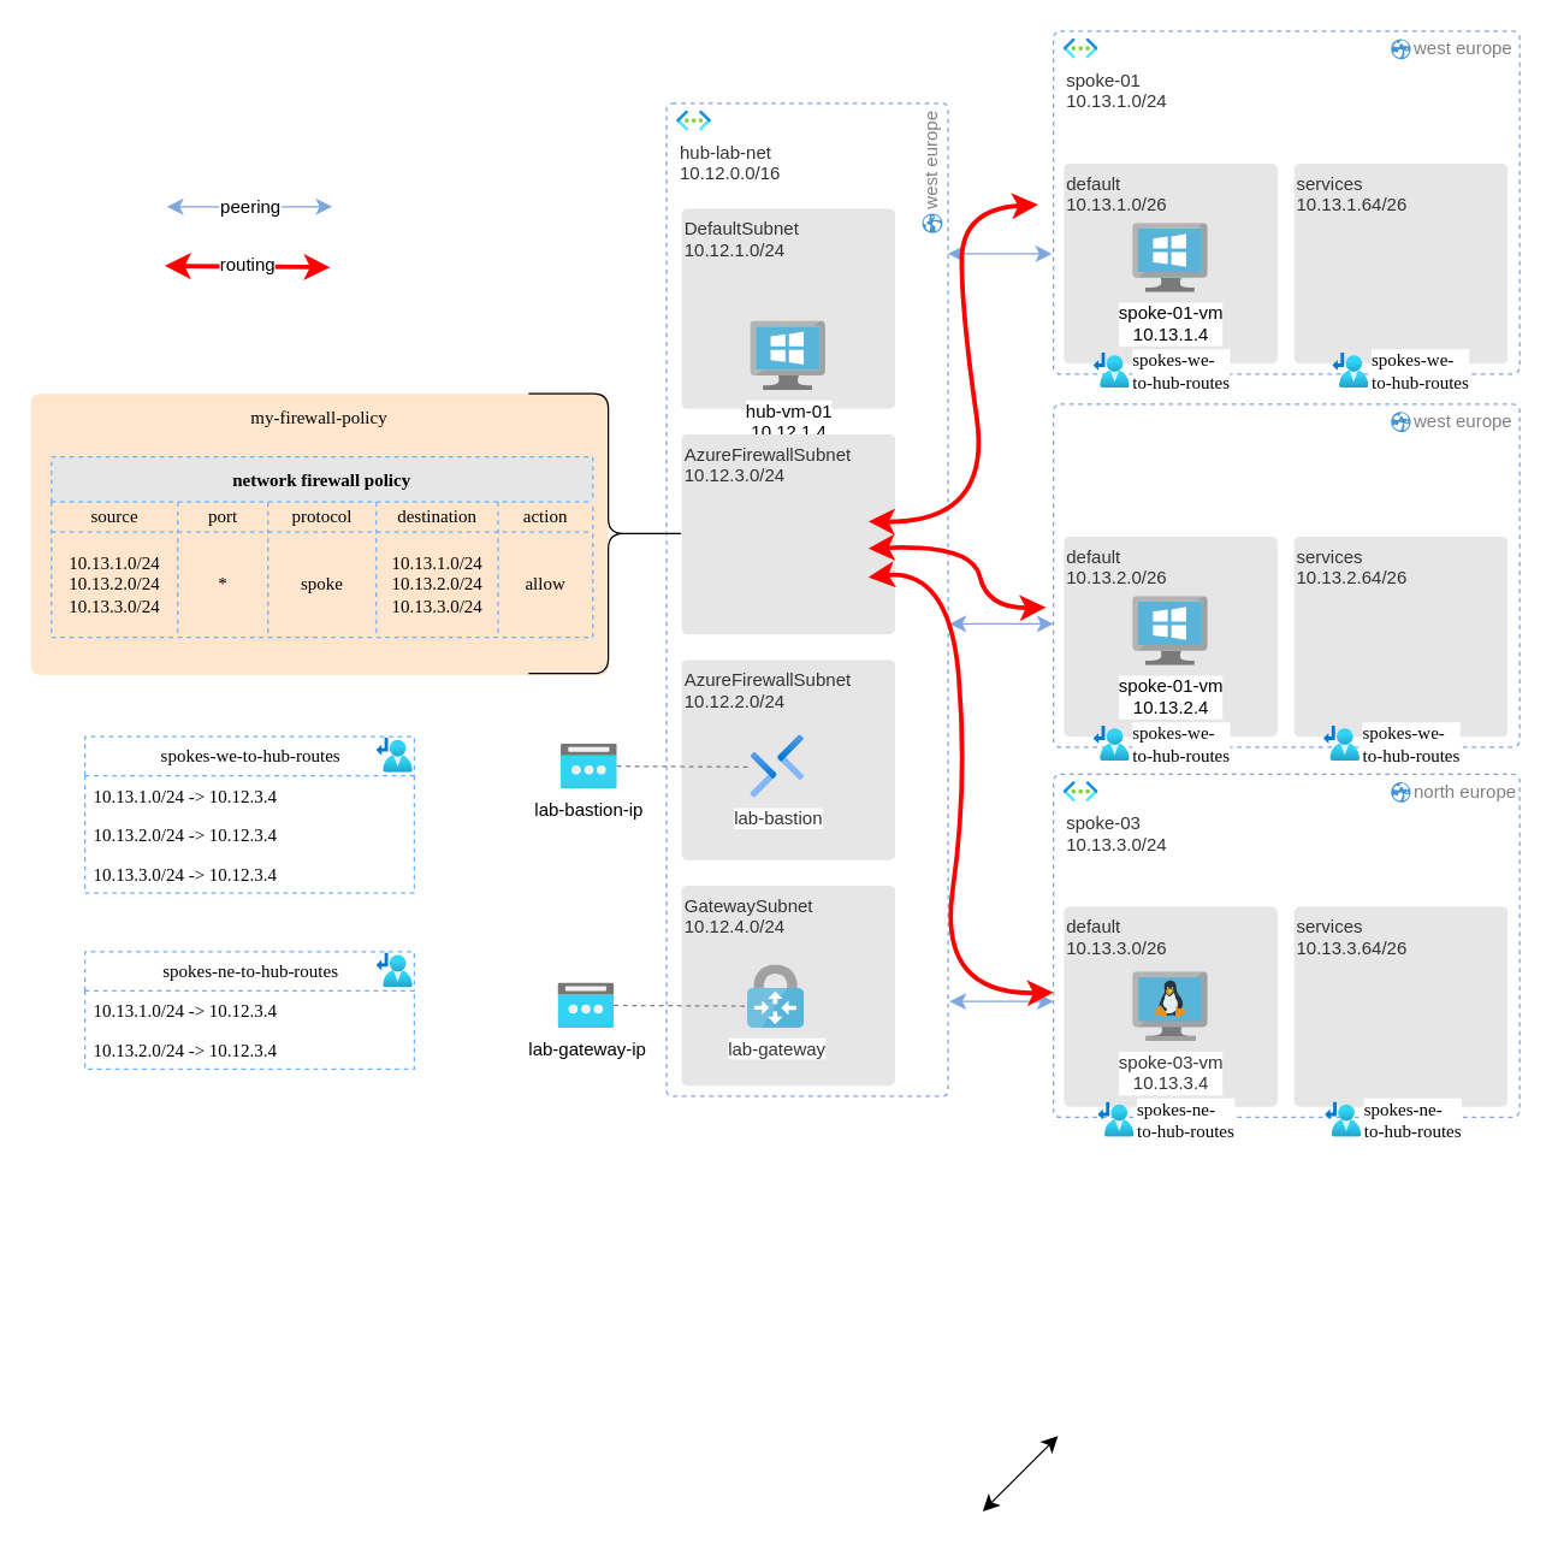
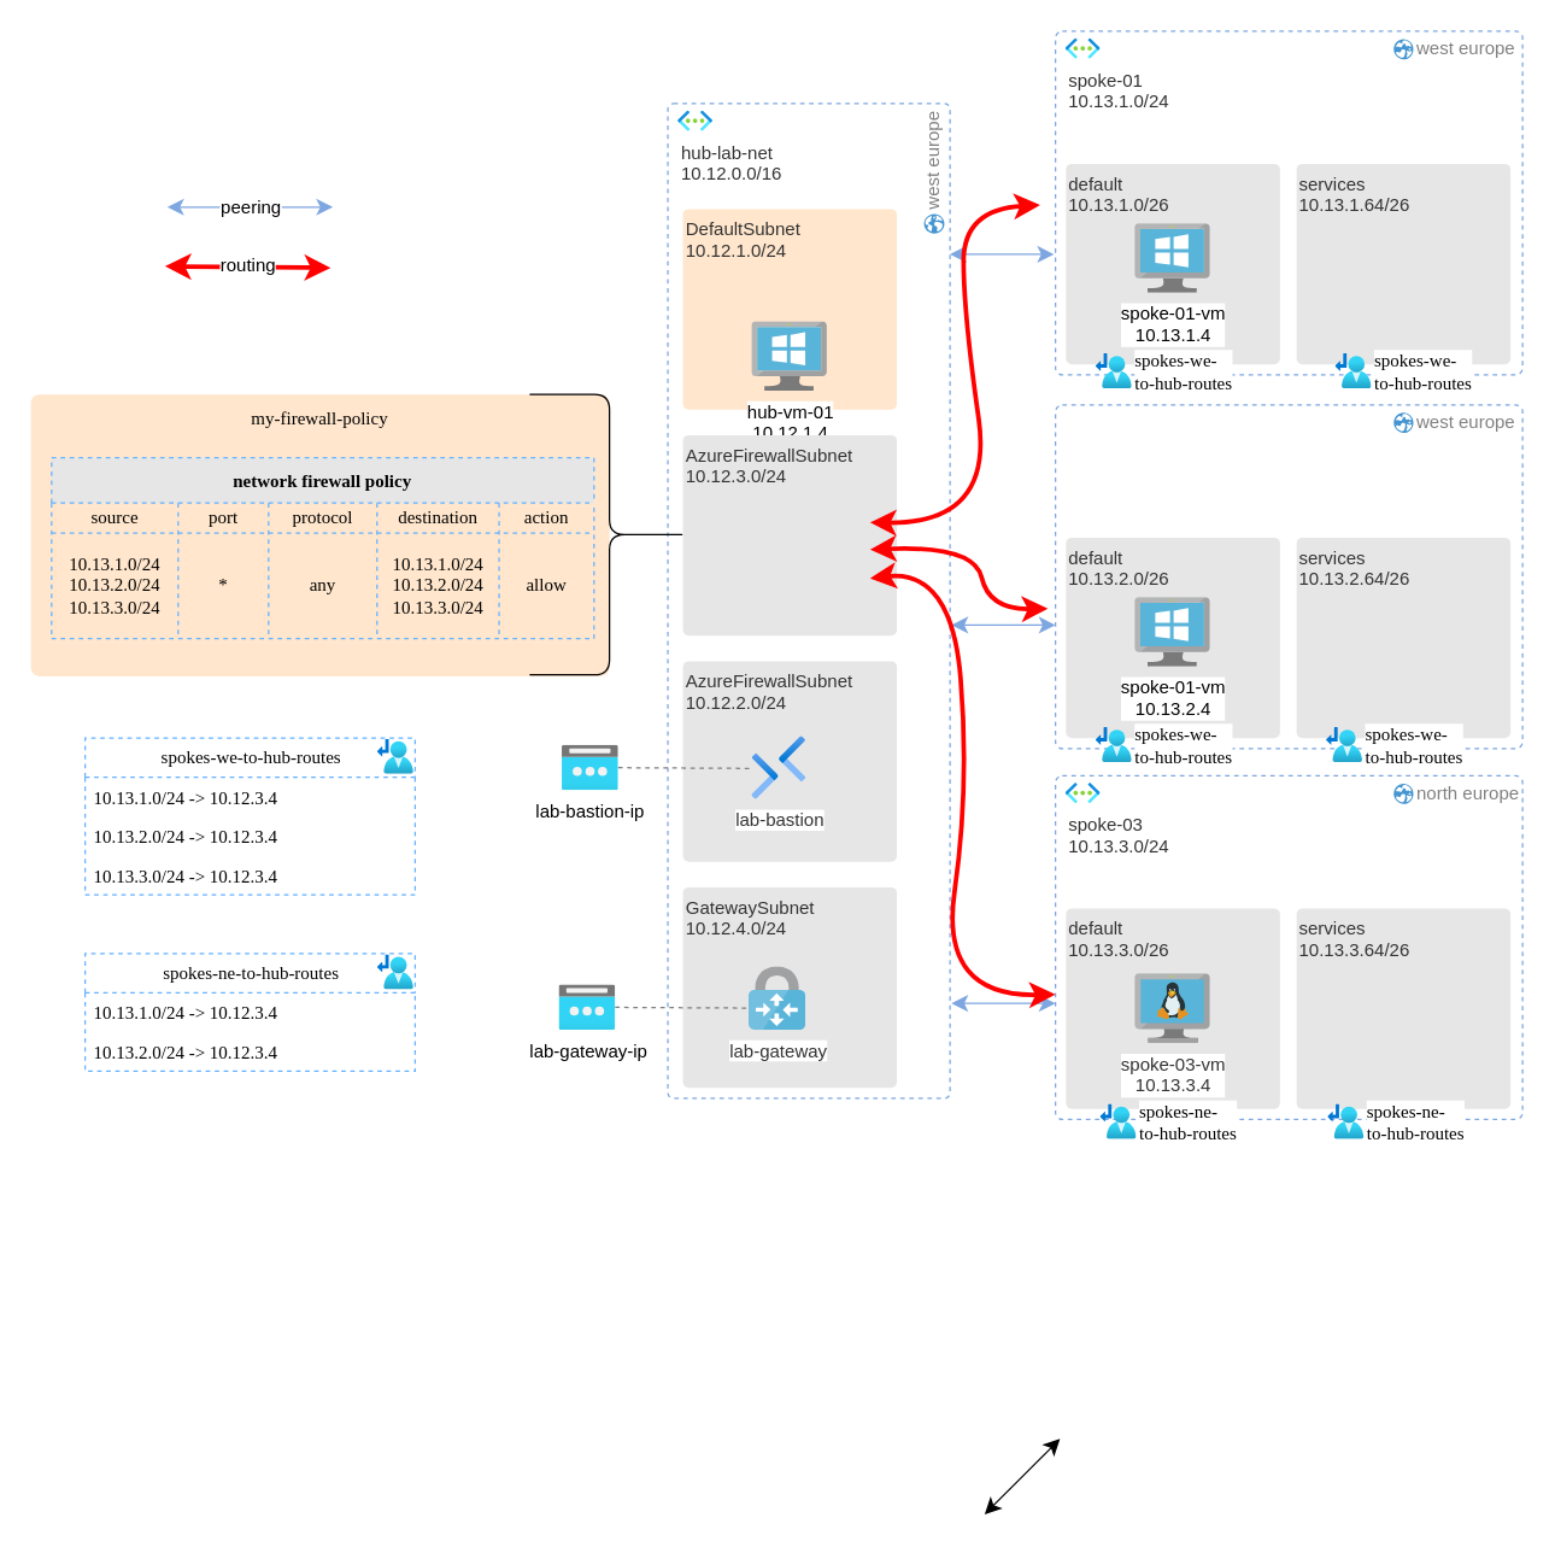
- <mxCell id="27" value="DefaultSubnet&lt;br&gt;10.12.1.0/24" style="rounded=1;whiteSpace=wrap;html=1;fontSize=12;arcSize=3;strokeColor=none;fillColor=#E6E6E6;fontColor=#333333;align=left;verticalAlign=top;fontFamily=Helvetica;" vertex="1" parent="26"><mxGeometry width="142" height="133" as="geometry" /></mxCell>
+ <mxCell id="27" value="DefaultSubnet&lt;br&gt;10.12.1.0/24" style="rounded=1;whiteSpace=wrap;html=1;fontSize=12;arcSize=3;strokeColor=none;fillColor=#ffe6cc;fontColor=#333333;align=left;verticalAlign=top;fontFamily=Helvetica;" vertex="1" parent="26"><mxGeometry width="142" height="133" as="geometry" /></mxCell>
- <mxCell id="68" value="spoke" style="shape=partialRectangle;html=1;whiteSpace=wrap;connectable=0;fillColor=none;top=0;left=0;bottom=0;right=0;overflow=hidden;dashed=1;strokeColor=#66B2FF;fontFamily=Tahoma;" vertex="1" parent="65"><mxGeometry x="144" width="72" height="70" as="geometry"><mxRectangle width="72" height="70" as="alternateBounds" /></mxGeometry></mxCell>
+ <mxCell id="68" value="any" style="shape=partialRectangle;html=1;whiteSpace=wrap;connectable=0;fillColor=none;top=0;left=0;bottom=0;right=0;overflow=hidden;dashed=1;strokeColor=#66B2FF;fontFamily=Tahoma;" vertex="1" parent="65"><mxGeometry x="144" width="72" height="70" as="geometry"><mxRectangle width="72" height="70" as="alternateBounds" /></mxGeometry></mxCell>
